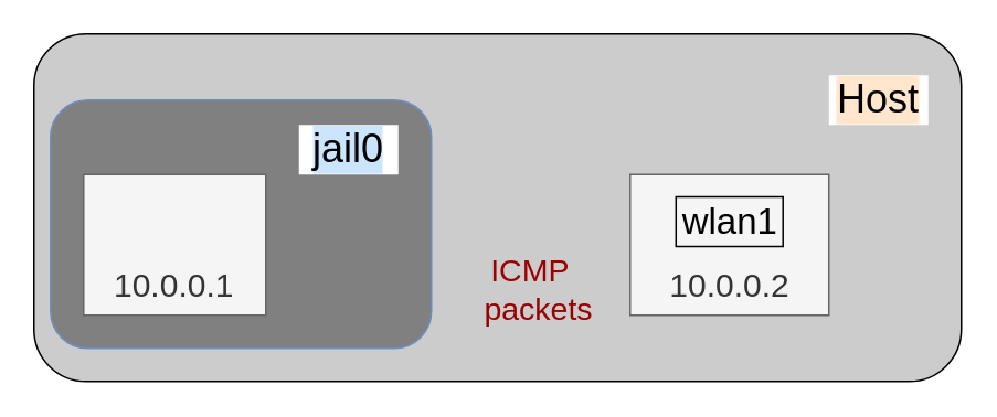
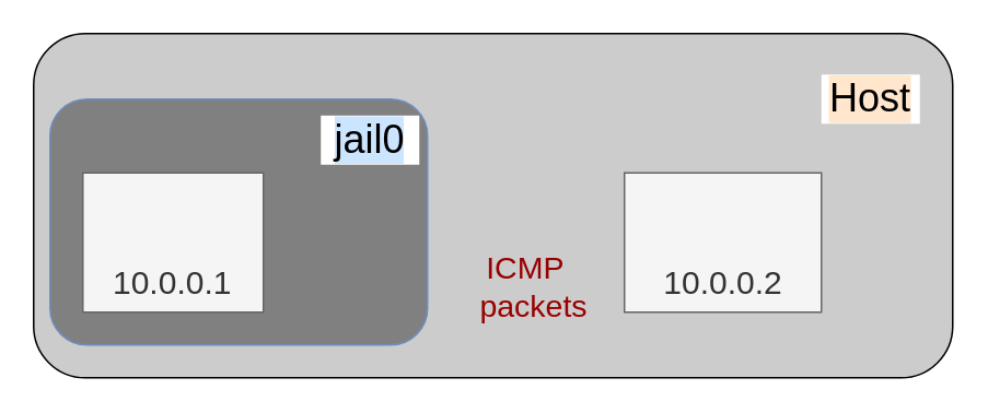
- <mxCell id="6" value="jail0" style="text;html=1;align=center;verticalAlign=middle;whiteSpace=wrap;rounded=0;labelBackgroundColor=#CCE5FF;fontSize=24;fontColor=#000000;fillColor=default;" parent="1" vertex="1"><mxGeometry x="180" y="75" width="60" height="30" as="geometry" /></mxCell>
+ <mxCell id="6" value="jail0" style="text;html=1;align=center;verticalAlign=middle;whiteSpace=wrap;rounded=0;labelBackgroundColor=#CCE5FF;fontSize=24;fontColor=#000000;fillColor=default;" parent="1" vertex="1"><mxGeometry x="195" y="70" width="60" height="30" as="geometry" /></mxCell>
- <mxCell id="10" value="&lt;font style=&quot;font-size: 22px;&quot;&gt;wlan1&lt;/font&gt;" style="text;html=1;strokeColor=default;fillColor=none;align=center;verticalAlign=middle;whiteSpace=wrap;rounded=0;fontSize=20;" parent="8" vertex="1"><mxGeometry x="27.691" y="13.5" width="64.615" height="30" as="geometry" /></mxCell>
